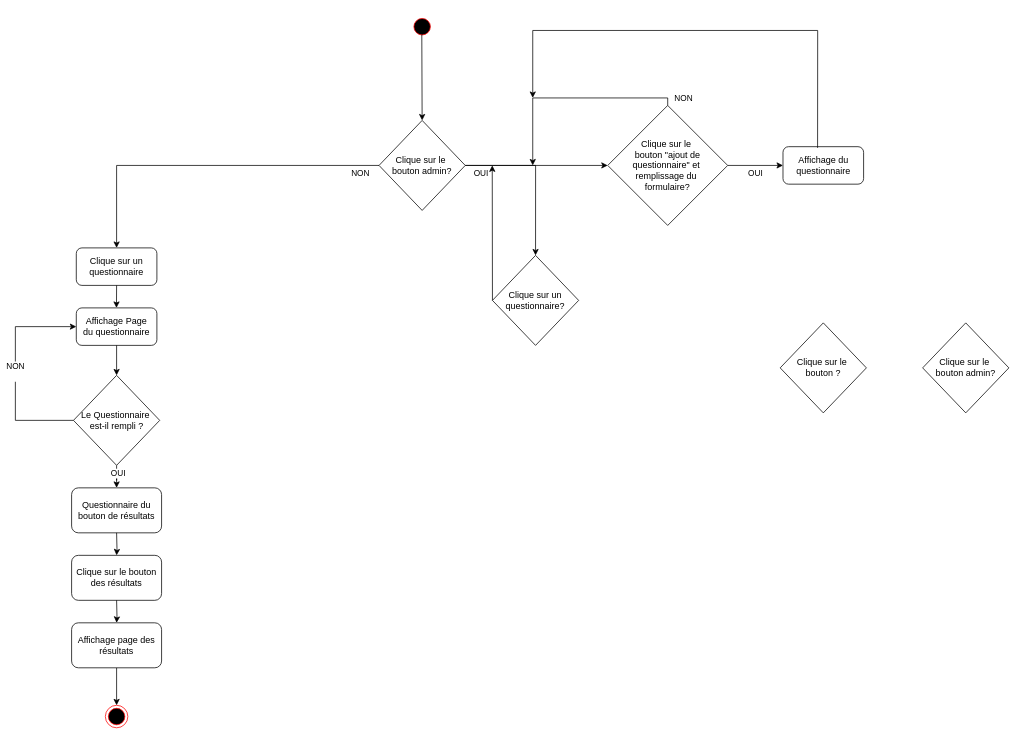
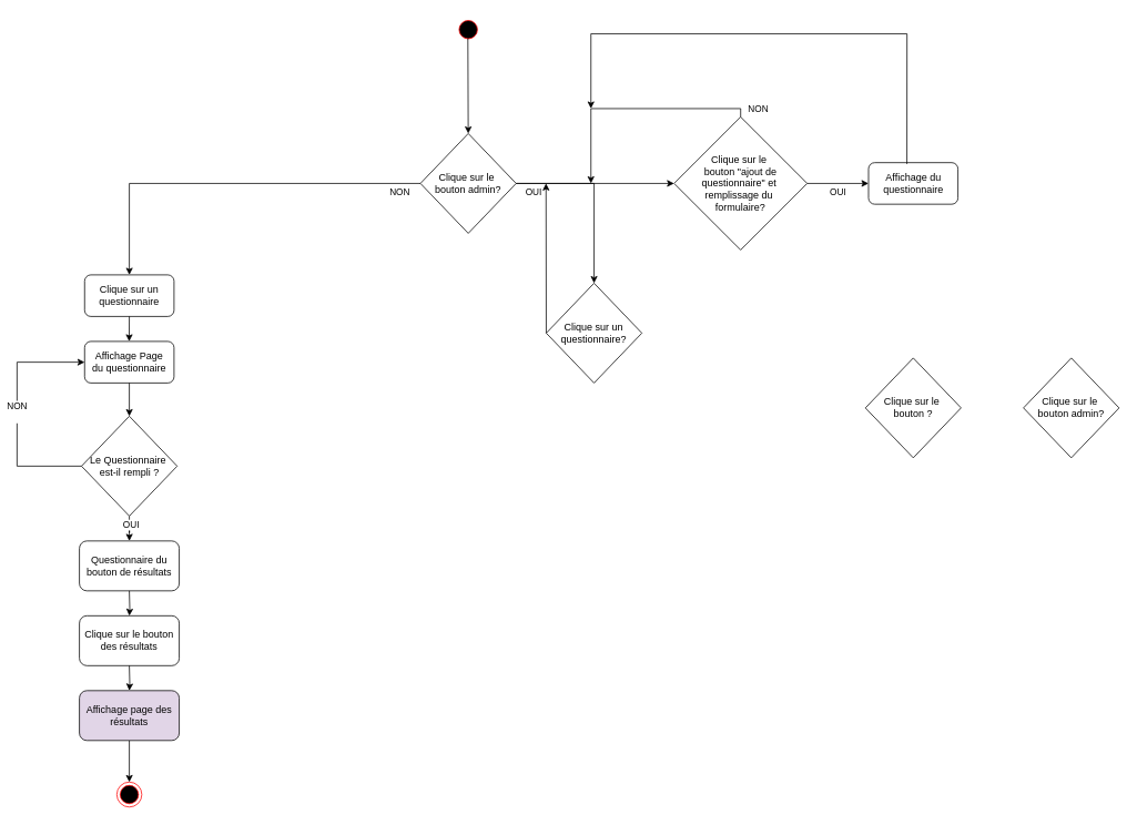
- <mxCell id="15" value="Affichage page des résultats" style="rounded=1;whiteSpace=wrap;html=1;" vertex="1" parent="1"><mxGeometry x="95" y="830" width="120" height="60" as="geometry" /></mxCell>
+ <mxCell id="15" value="Affichage page des résultats" style="rounded=1;whiteSpace=wrap;html=1;fillColor=#e1d5e7;" vertex="1" parent="1"><mxGeometry x="95" y="830" width="120" height="60" as="geometry" /></mxCell>
